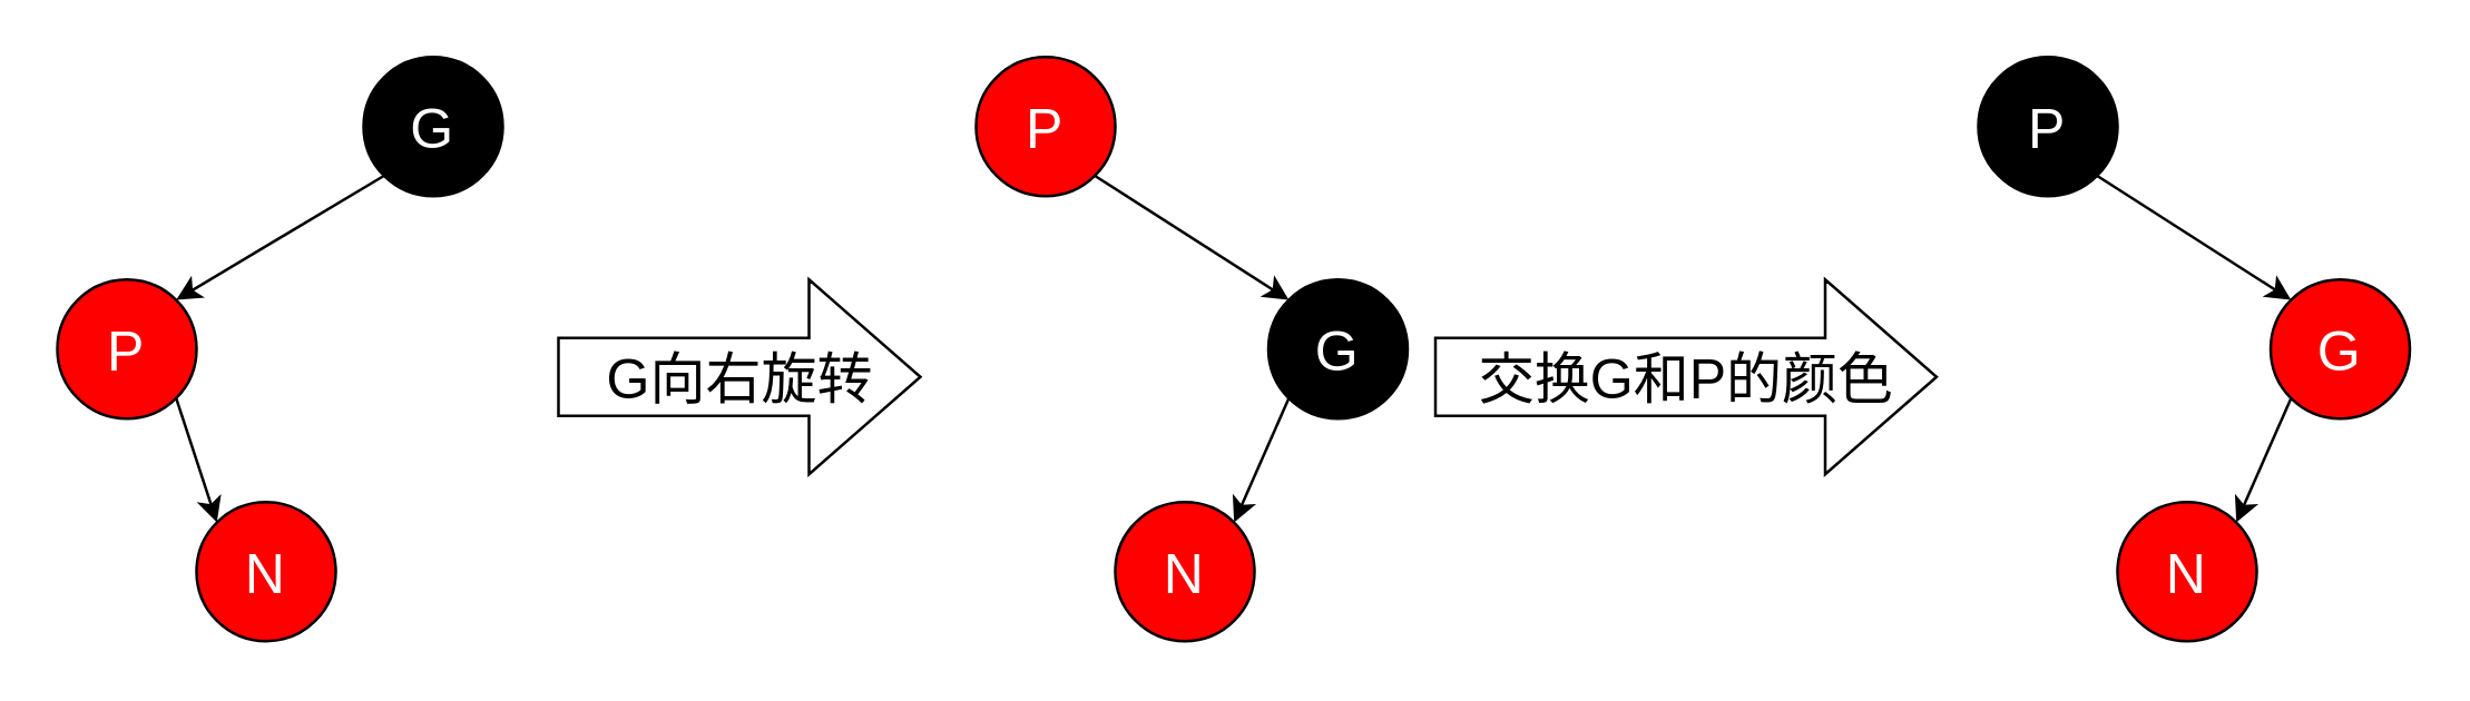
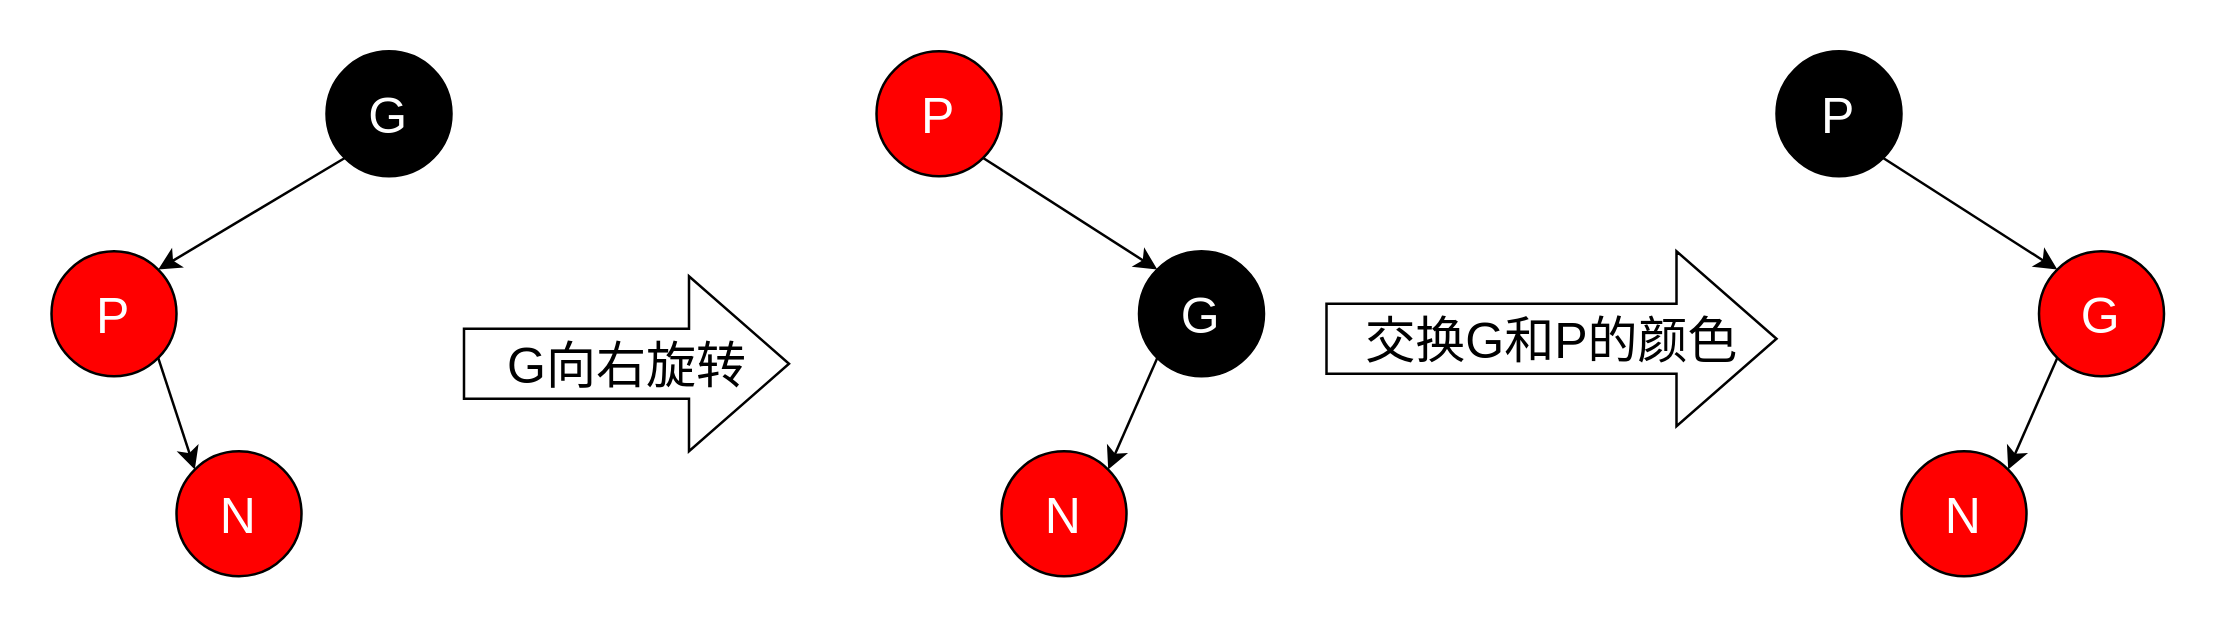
- <mxCell id="7" value="G向右旋转" style="html=1;shadow=0;dashed=0;align=center;verticalAlign=middle;shape=mxgraph.arrows2.arrow;dy=0.6;dx=40;notch=0;sketch=0;fontSize=20;fontColor=#000000;fillColor=#FFFFFF;" vertex="1" parent="1"><mxGeometry x="200" y="100" width="130" height="70" as="geometry" /></mxCell>
+ <mxCell id="7" value="G向右旋转" style="html=1;shadow=0;dashed=0;align=center;verticalAlign=middle;shape=mxgraph.arrows2.arrow;dy=0.6;dx=40;notch=0;sketch=0;fontSize=20;fontColor=#000000;fillColor=#FFFFFF;" vertex="1" parent="1"><mxGeometry x="185" y="110" width="130" height="70" as="geometry" /></mxCell>
- <mxCell id="13" value="交换G和P的颜色" style="html=1;shadow=0;dashed=0;align=center;verticalAlign=middle;shape=mxgraph.arrows2.arrow;dy=0.6;dx=40;notch=0;sketch=0;fontSize=20;fontColor=#000000;fillColor=#FFFFFF;" vertex="1" parent="1"><mxGeometry x="515" y="100" width="180" height="70" as="geometry" /></mxCell>
+ <mxCell id="13" value="交换G和P的颜色" style="html=1;shadow=0;dashed=0;align=center;verticalAlign=middle;shape=mxgraph.arrows2.arrow;dy=0.6;dx=40;notch=0;sketch=0;fontSize=20;fontColor=#000000;fillColor=#FFFFFF;" vertex="1" parent="1"><mxGeometry x="530" y="100" width="180" height="70" as="geometry" /></mxCell>
